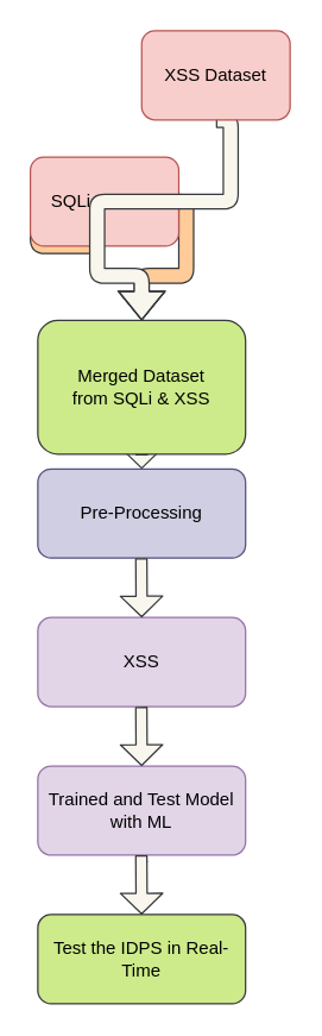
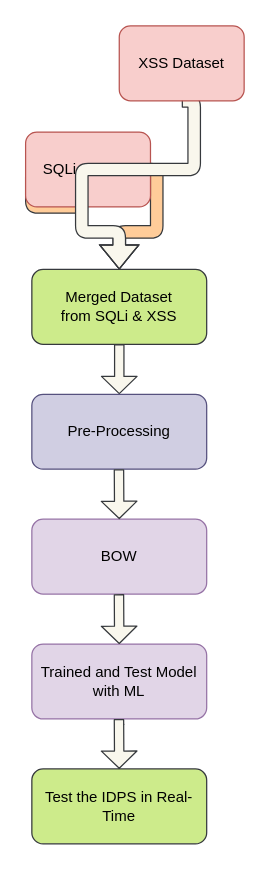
- <mxCell id="7" value="Merged Dataset&lt;br&gt;from SQLi &amp;amp; XSS" style="rounded=1;whiteSpace=wrap;html=1;fillColor=#cdeb8b;strokeColor=#36393d;fontColor=#000000;" parent="1" vertex="1"><mxGeometry x="25" y="215" width="140" height="90" as="geometry" /></mxCell>
+ <mxCell id="7" value="Merged Dataset&lt;br&gt;from SQLi &amp;amp; XSS" style="rounded=1;whiteSpace=wrap;html=1;fillColor=#cdeb8b;strokeColor=#36393d;fontColor=#000000;" parent="1" vertex="1"><mxGeometry x="25" y="215" width="140" height="60" as="geometry" /></mxCell>
- <mxCell id="9" value="XSS" style="rounded=1;whiteSpace=wrap;html=1;fillColor=#e1d5e7;strokeColor=#9673a6;fontColor=#000000;" parent="1" vertex="1"><mxGeometry x="25" y="415" width="140" height="60" as="geometry" /></mxCell>
+ <mxCell id="9" value="BOW" style="rounded=1;whiteSpace=wrap;html=1;fillColor=#e1d5e7;strokeColor=#9673a6;fontColor=#000000;" parent="1" vertex="1"><mxGeometry x="25" y="415" width="140" height="60" as="geometry" /></mxCell>
